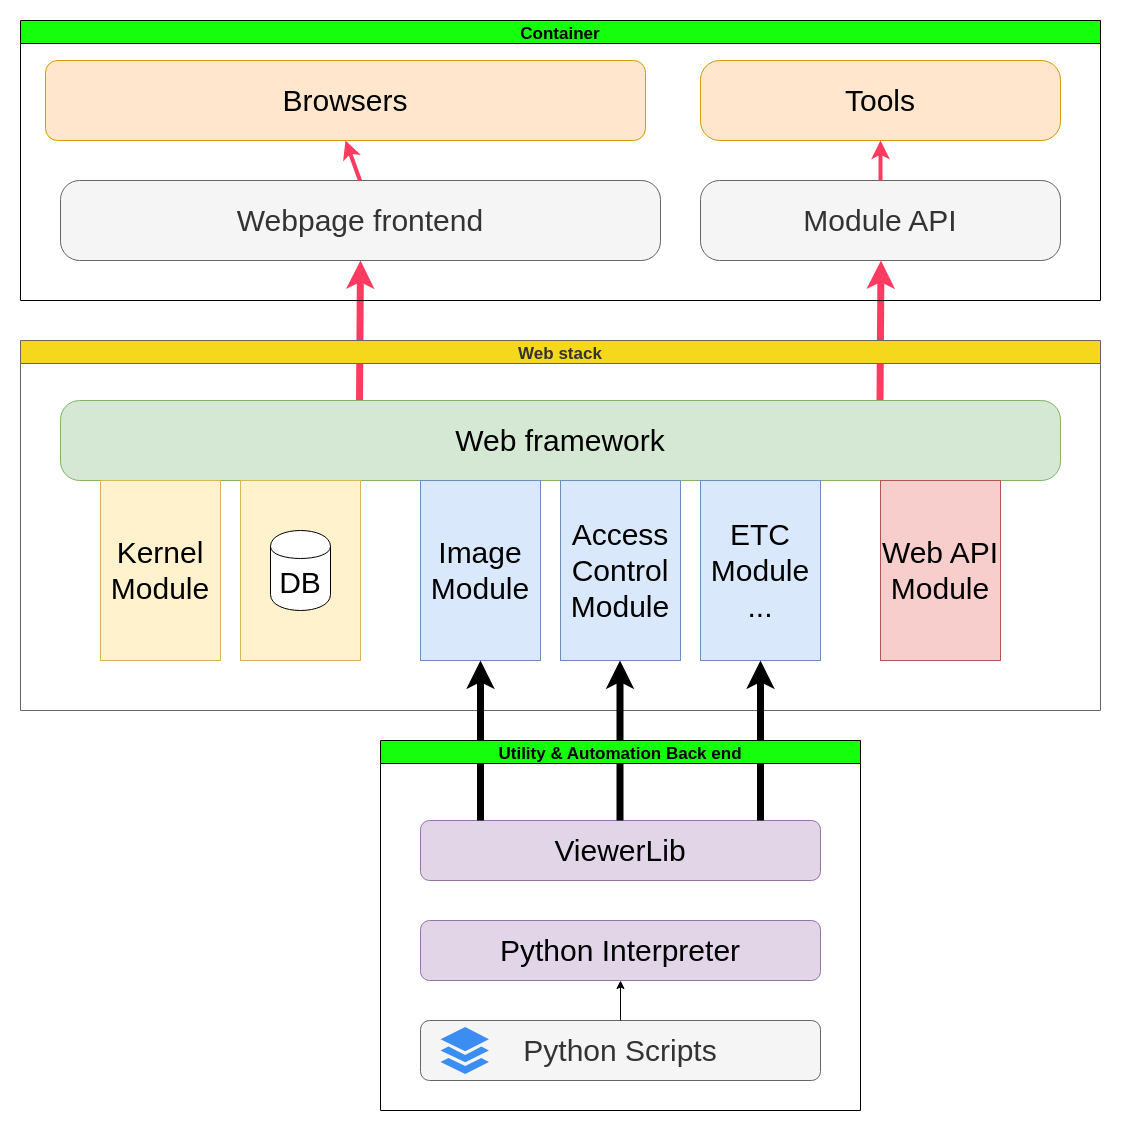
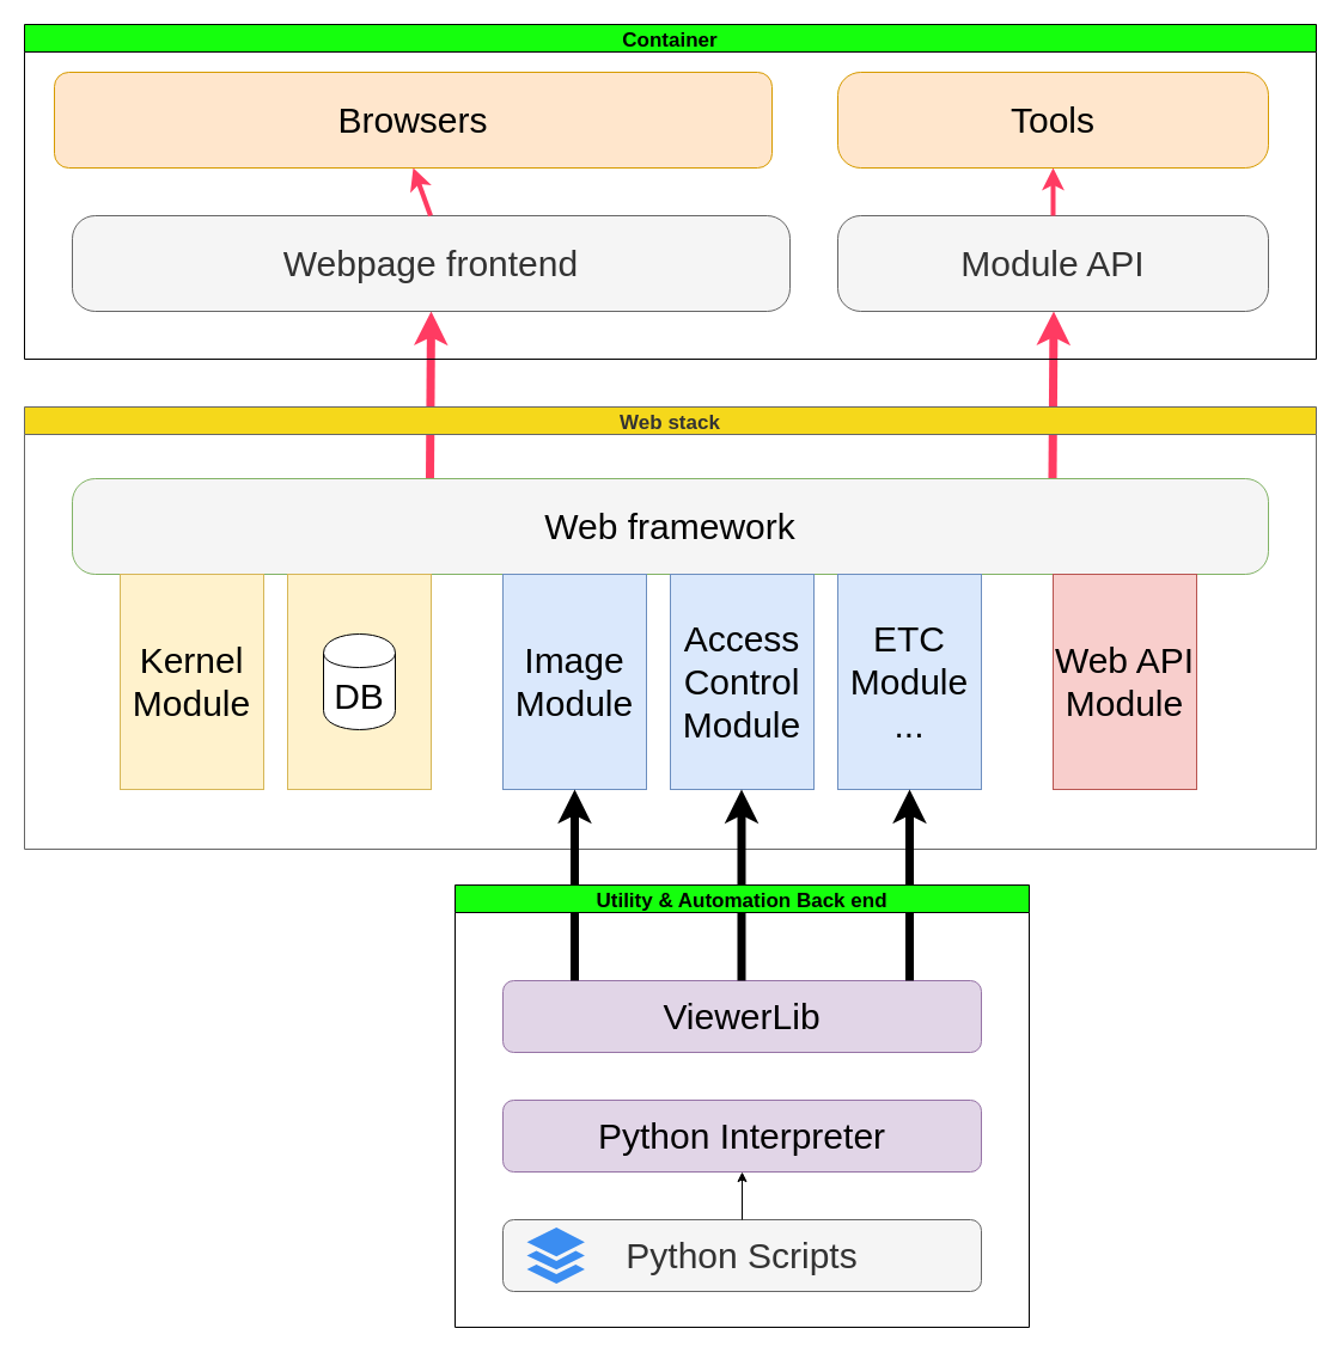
- <mxCell id="5" value="Web framework" style="rounded=1;whiteSpace=wrap;html=1;fontSize=30;arcSize=24;fillColor=#d5e8d4;strokeColor=#82b366;" vertex="1" parent="4"><mxGeometry x="40" y="60" width="1000" height="80" as="geometry" /></mxCell>
+ <mxCell id="5" value="Web framework" style="rounded=1;whiteSpace=wrap;html=1;fontSize=30;arcSize=24;fillColor=#f5f5f5;strokeColor=#82b366;" vertex="1" parent="4"><mxGeometry x="40" y="60" width="1000" height="80" as="geometry" /></mxCell>
